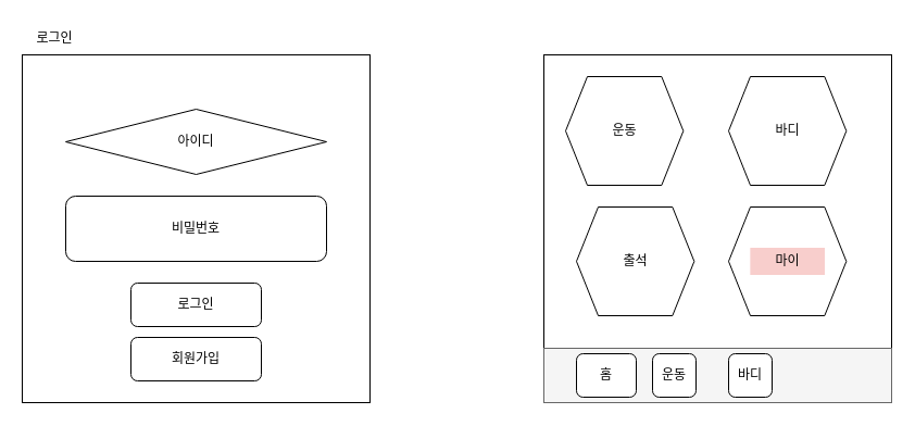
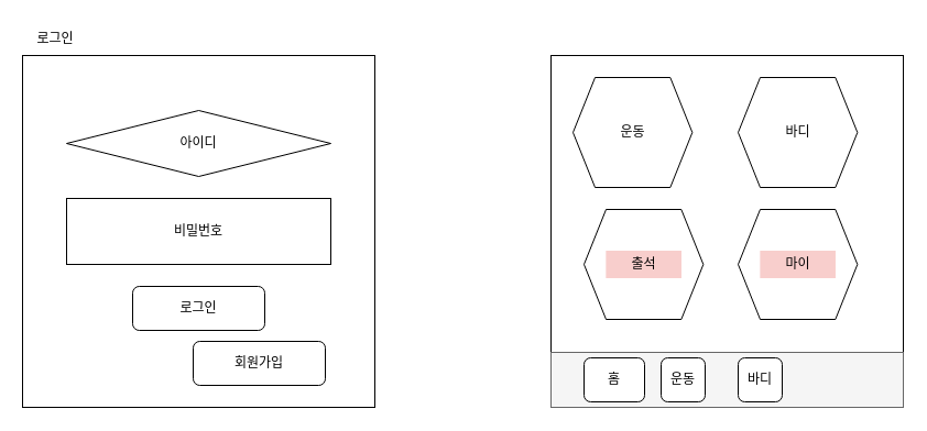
- <mxCell id="6" value="비밀번호" style="whiteSpace=wrap;html=1;rounded=1;" vertex="1" parent="3"><mxGeometry x="40" y="130" width="240" height="60" as="geometry" /></mxCell>
+ <mxCell id="6" value="비밀번호" style="rounded=0;whiteSpace=wrap;html=1;" vertex="1" parent="3"><mxGeometry x="40" y="130" width="240" height="60" as="geometry" /></mxCell>
- <mxCell id="31" value="출석" style="rounded=0;whiteSpace=wrap;html=1;strokeColor=none;" vertex="1" parent="26"><mxGeometry x="19.857" y="37.497" width="68.611" height="25" as="geometry" /></mxCell>
+ <mxCell id="31" value="출석" style="rounded=0;whiteSpace=wrap;html=1;strokeColor=none;fillColor=#f8cecc;" vertex="1" parent="26"><mxGeometry x="19.857" y="37.497" width="68.611" height="25" as="geometry" /></mxCell>
- <mxCell id="8" value="회원가입" style="rounded=1;whiteSpace=wrap;html=1;" vertex="1" parent="3"><mxGeometry x="100" y="260" width="120" height="40" as="geometry" /></mxCell>
+ <mxCell id="8" value="회원가입" style="rounded=1;whiteSpace=wrap;html=1;" vertex="1" parent="3"><mxGeometry x="155" y="260" width="120" height="40" as="geometry" /></mxCell>
